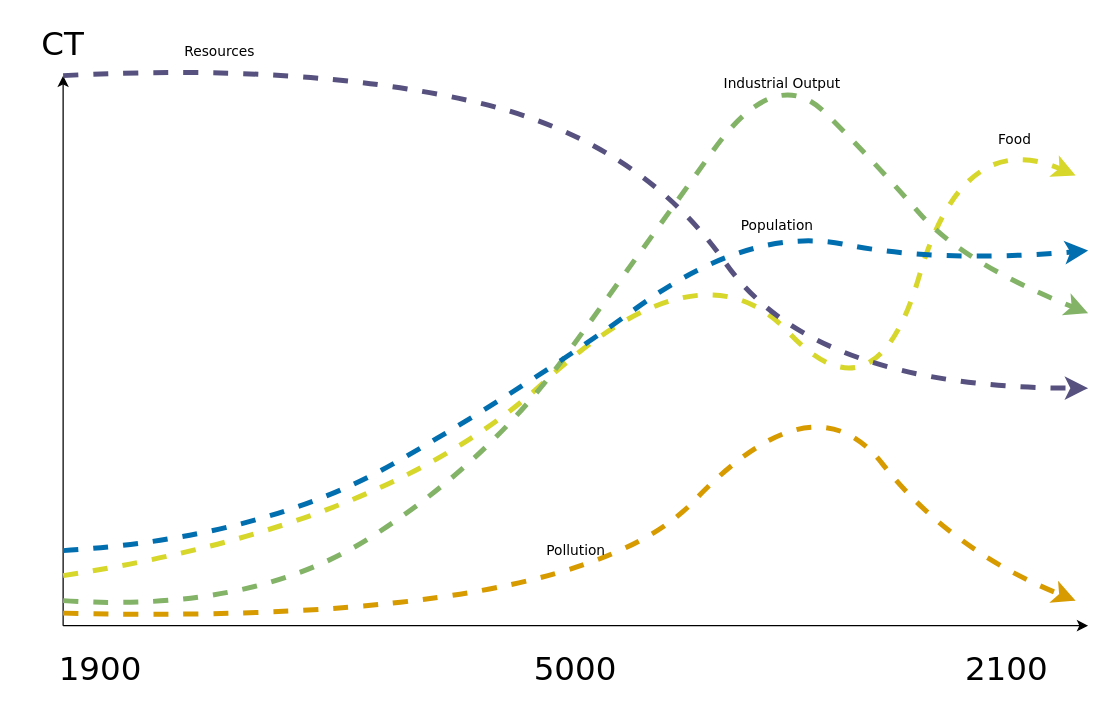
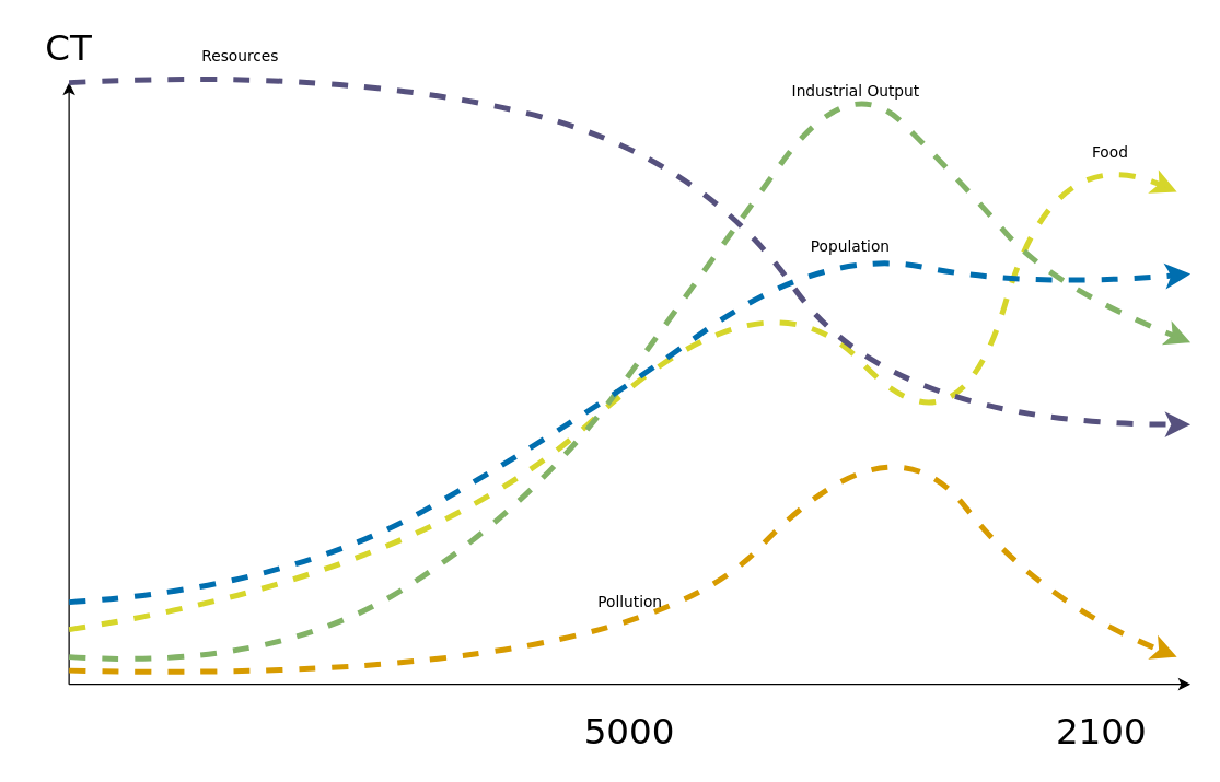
- <mxCell id="15" value="1900" style="text;html=1;strokeColor=none;fillColor=none;align=center;verticalAlign=middle;whiteSpace=wrap;rounded=0;labelBackgroundColor=none;fontFamily=Dejavu Sans;opacity=20;fontSize=26;" parent="1" vertex="1"><mxGeometry x="50" y="520" width="60" height="30" as="geometry" /></mxCell>
